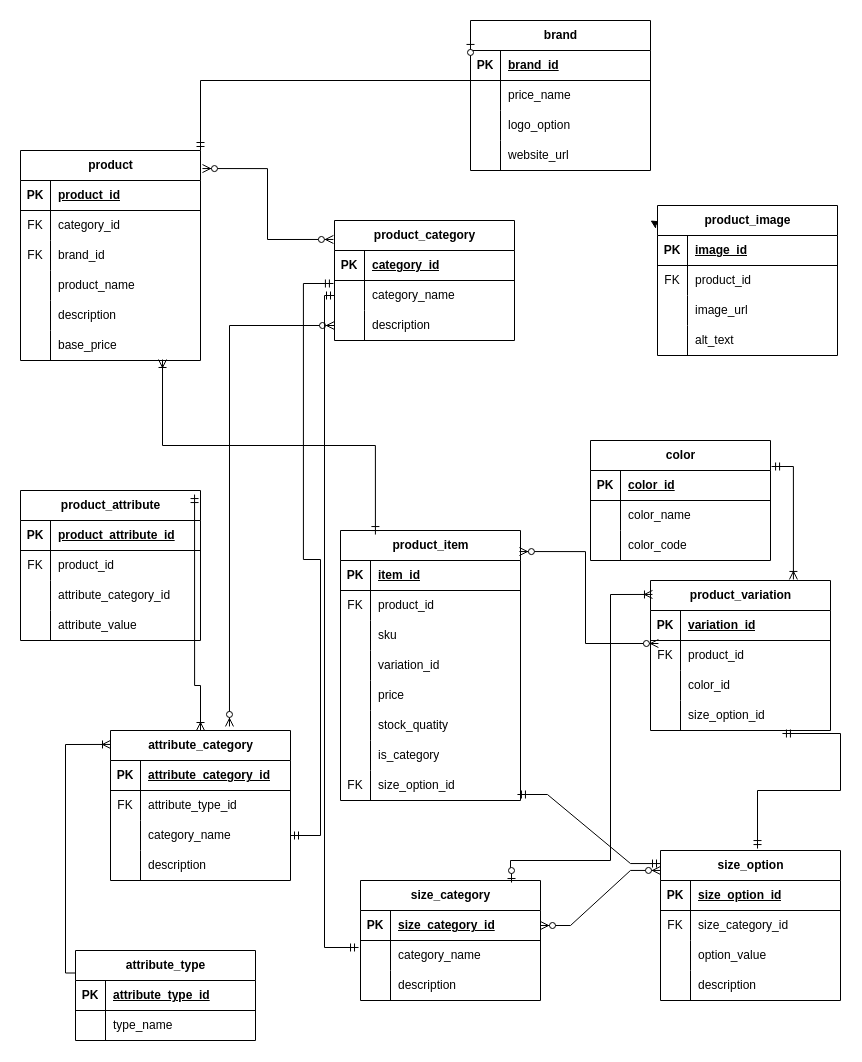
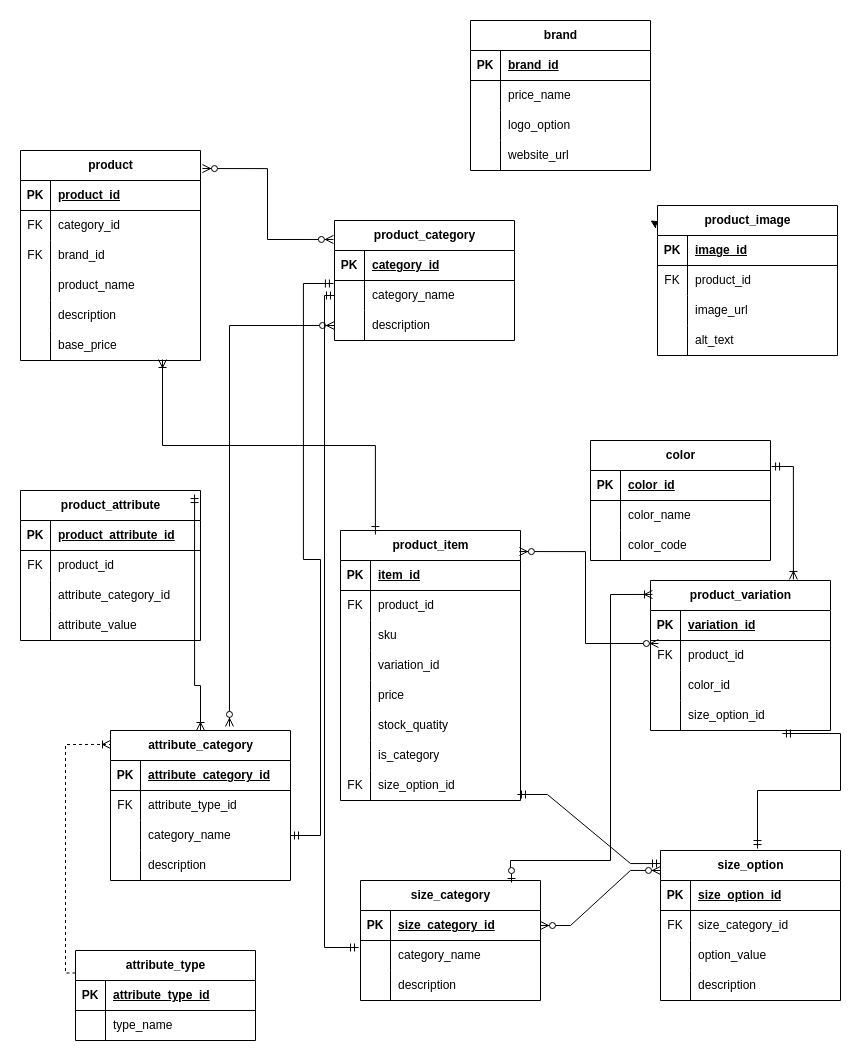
- <mxCell id="167" value="" style="edgeStyle=orthogonalEdgeStyle;fontSize=12;html=1;endArrow=ERzeroToOne;startArrow=ERmandOne;rounded=0;exitX=1;exitY=0;exitDx=0;exitDy=0;entryX=0;entryY=0.133;entryDx=0;entryDy=0;entryPerimeter=0;" edge="1" parent="1" source="83" target="70"><mxGeometry width="100" height="100" relative="1" as="geometry"><mxPoint x="300" y="210" as="sourcePoint" /><mxPoint x="400" y="110" as="targetPoint" /><Array as="points"><mxPoint x="200" y="80" /><mxPoint x="470" y="80" /></Array></mxGeometry></mxCell>
- <mxCell id="166" value="" style="fontSize=12;html=1;endArrow=ERoneToMany;rounded=0;exitX=0;exitY=0.25;exitDx=0;exitDy=0;edgeStyle=orthogonalEdgeStyle;entryX=0;entryY=0.093;entryDx=0;entryDy=0;entryPerimeter=0;" edge="1" parent="1" source="2" target="9"><mxGeometry width="100" height="100" relative="1" as="geometry"><mxPoint x="300" y="880" as="sourcePoint" /><mxPoint x="100" y="750" as="targetPoint" /></mxGeometry></mxCell>
+ <mxCell id="166" value="" style="fontSize=12;html=1;endArrow=ERoneToMany;rounded=0;exitX=0;exitY=0.25;exitDx=0;exitDy=0;edgeStyle=orthogonalEdgeStyle;entryX=0;entryY=0.093;entryDx=0;entryDy=0;entryPerimeter=0;dashed=1;" edge="1" parent="1" source="2" target="9"><mxGeometry width="100" height="100" relative="1" as="geometry"><mxPoint x="300" y="880" as="sourcePoint" /><mxPoint x="100" y="750" as="targetPoint" /></mxGeometry></mxCell>
